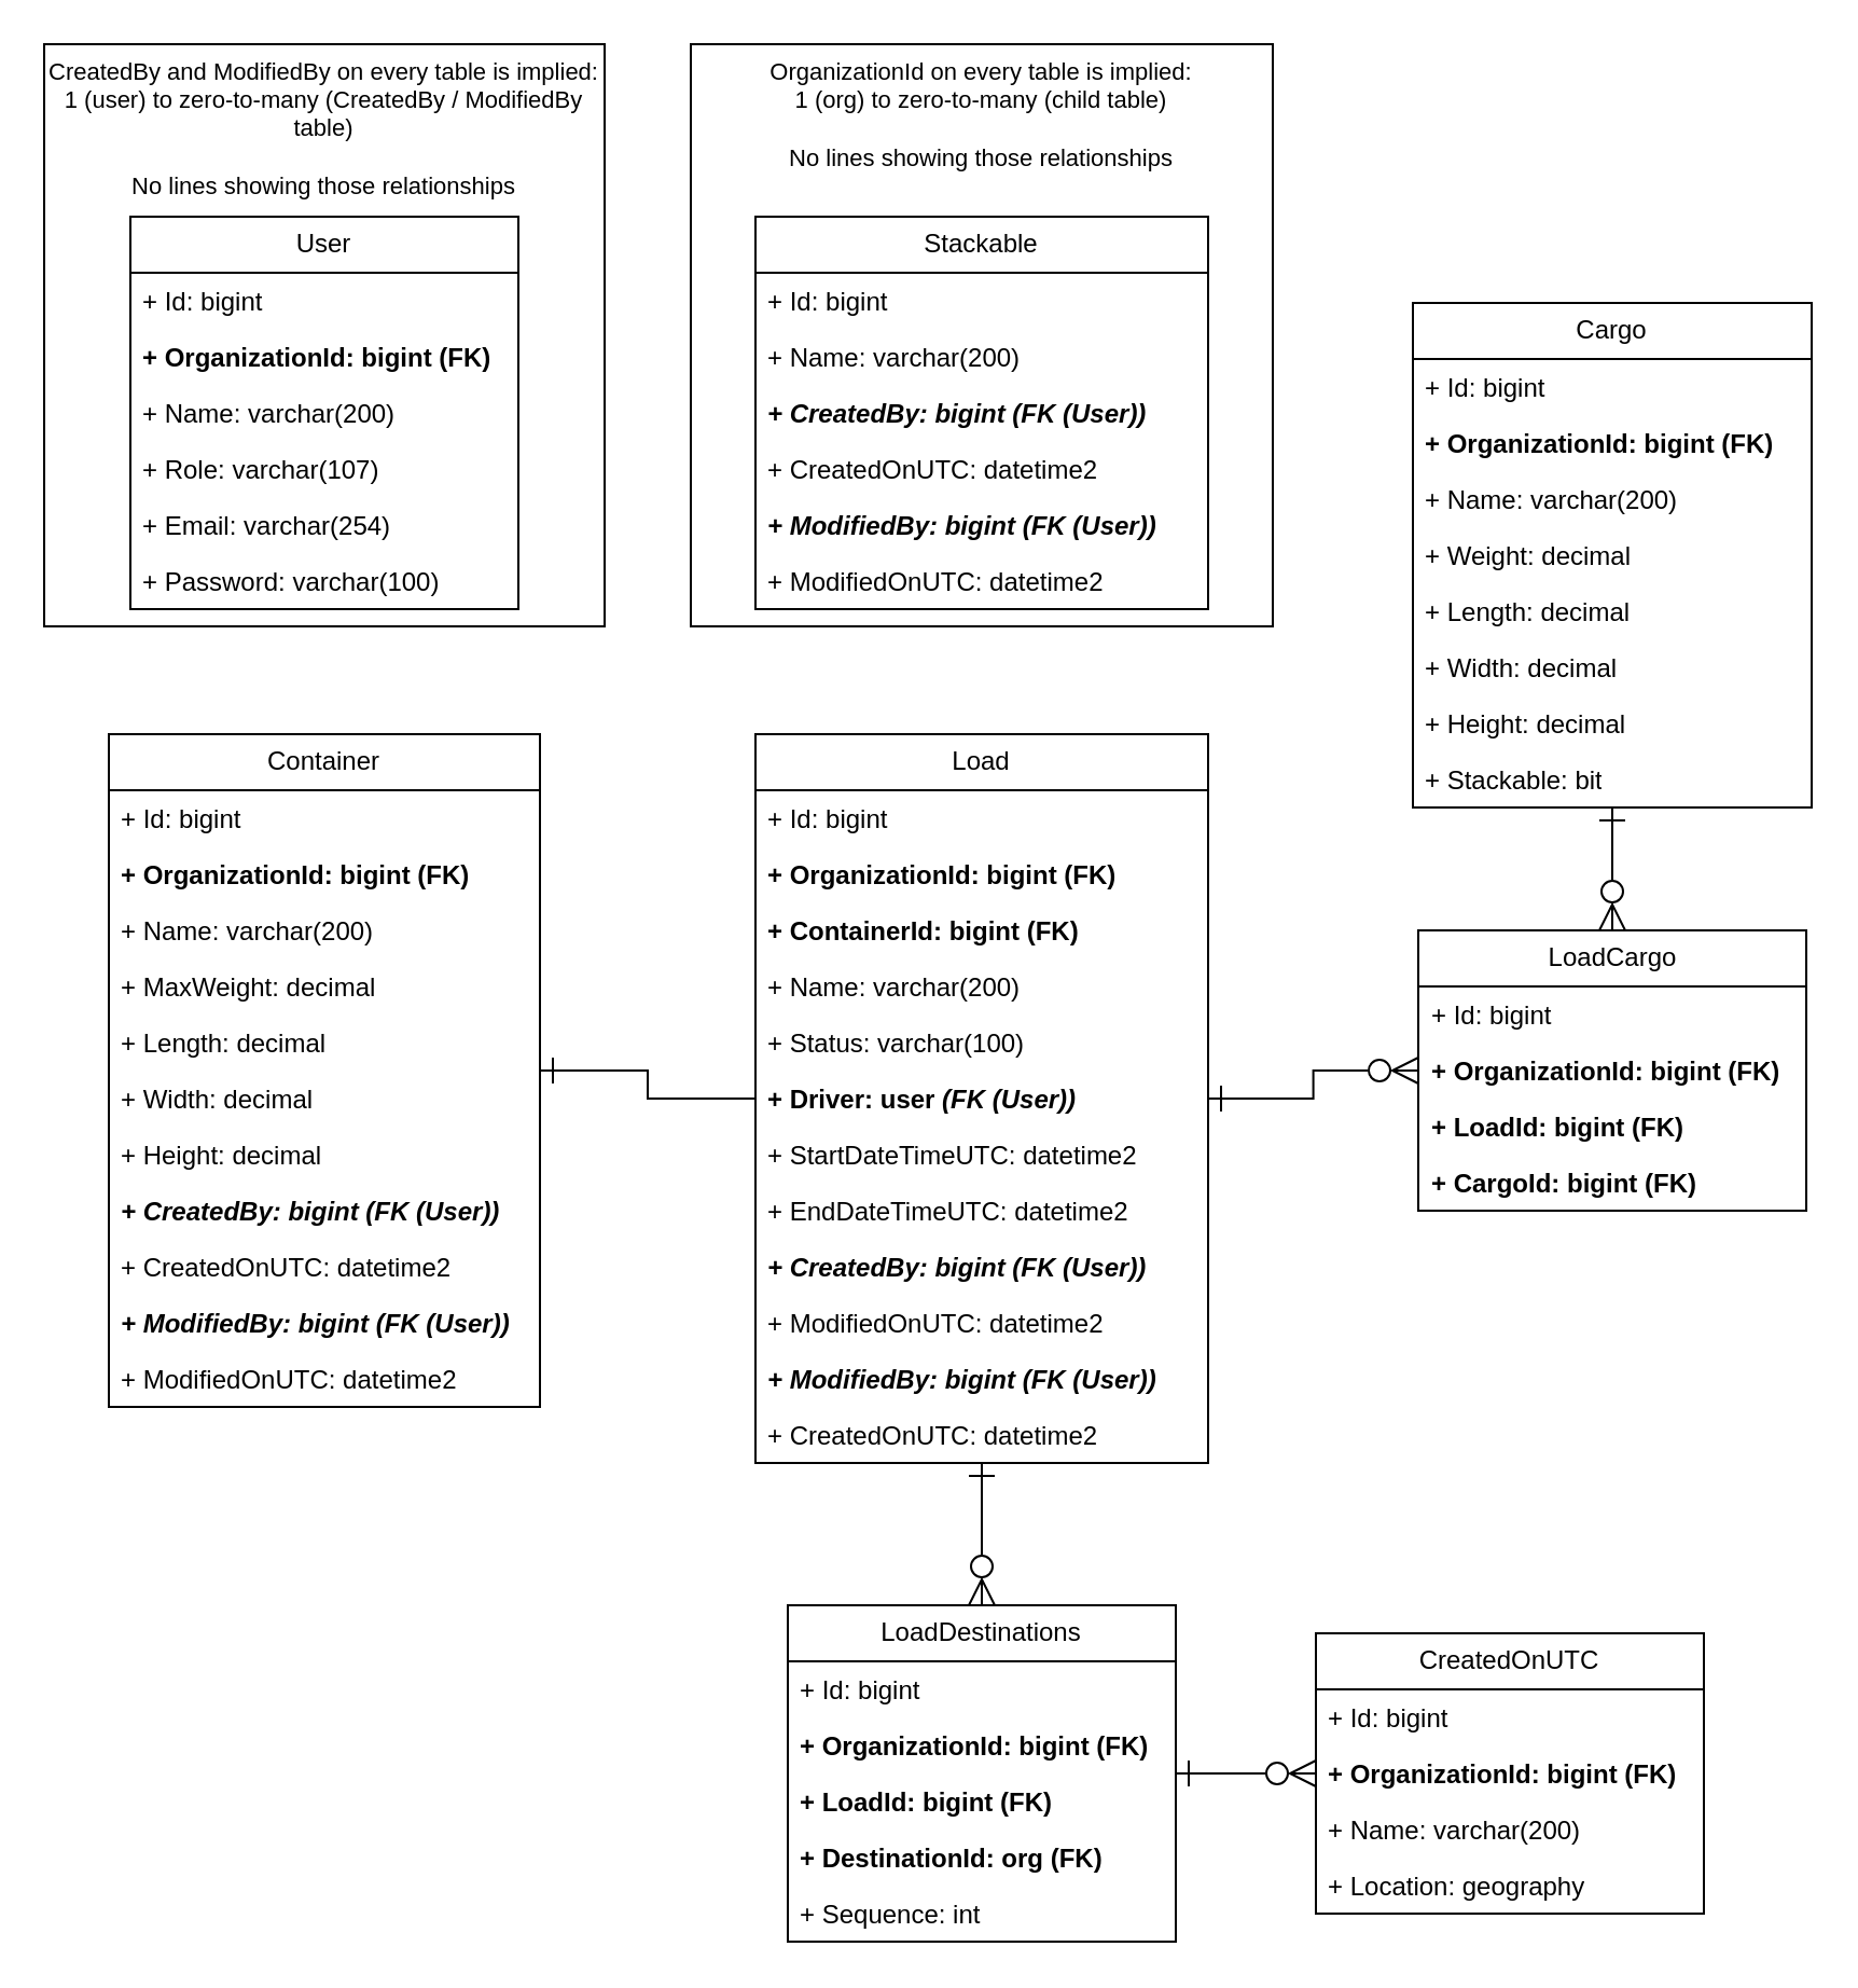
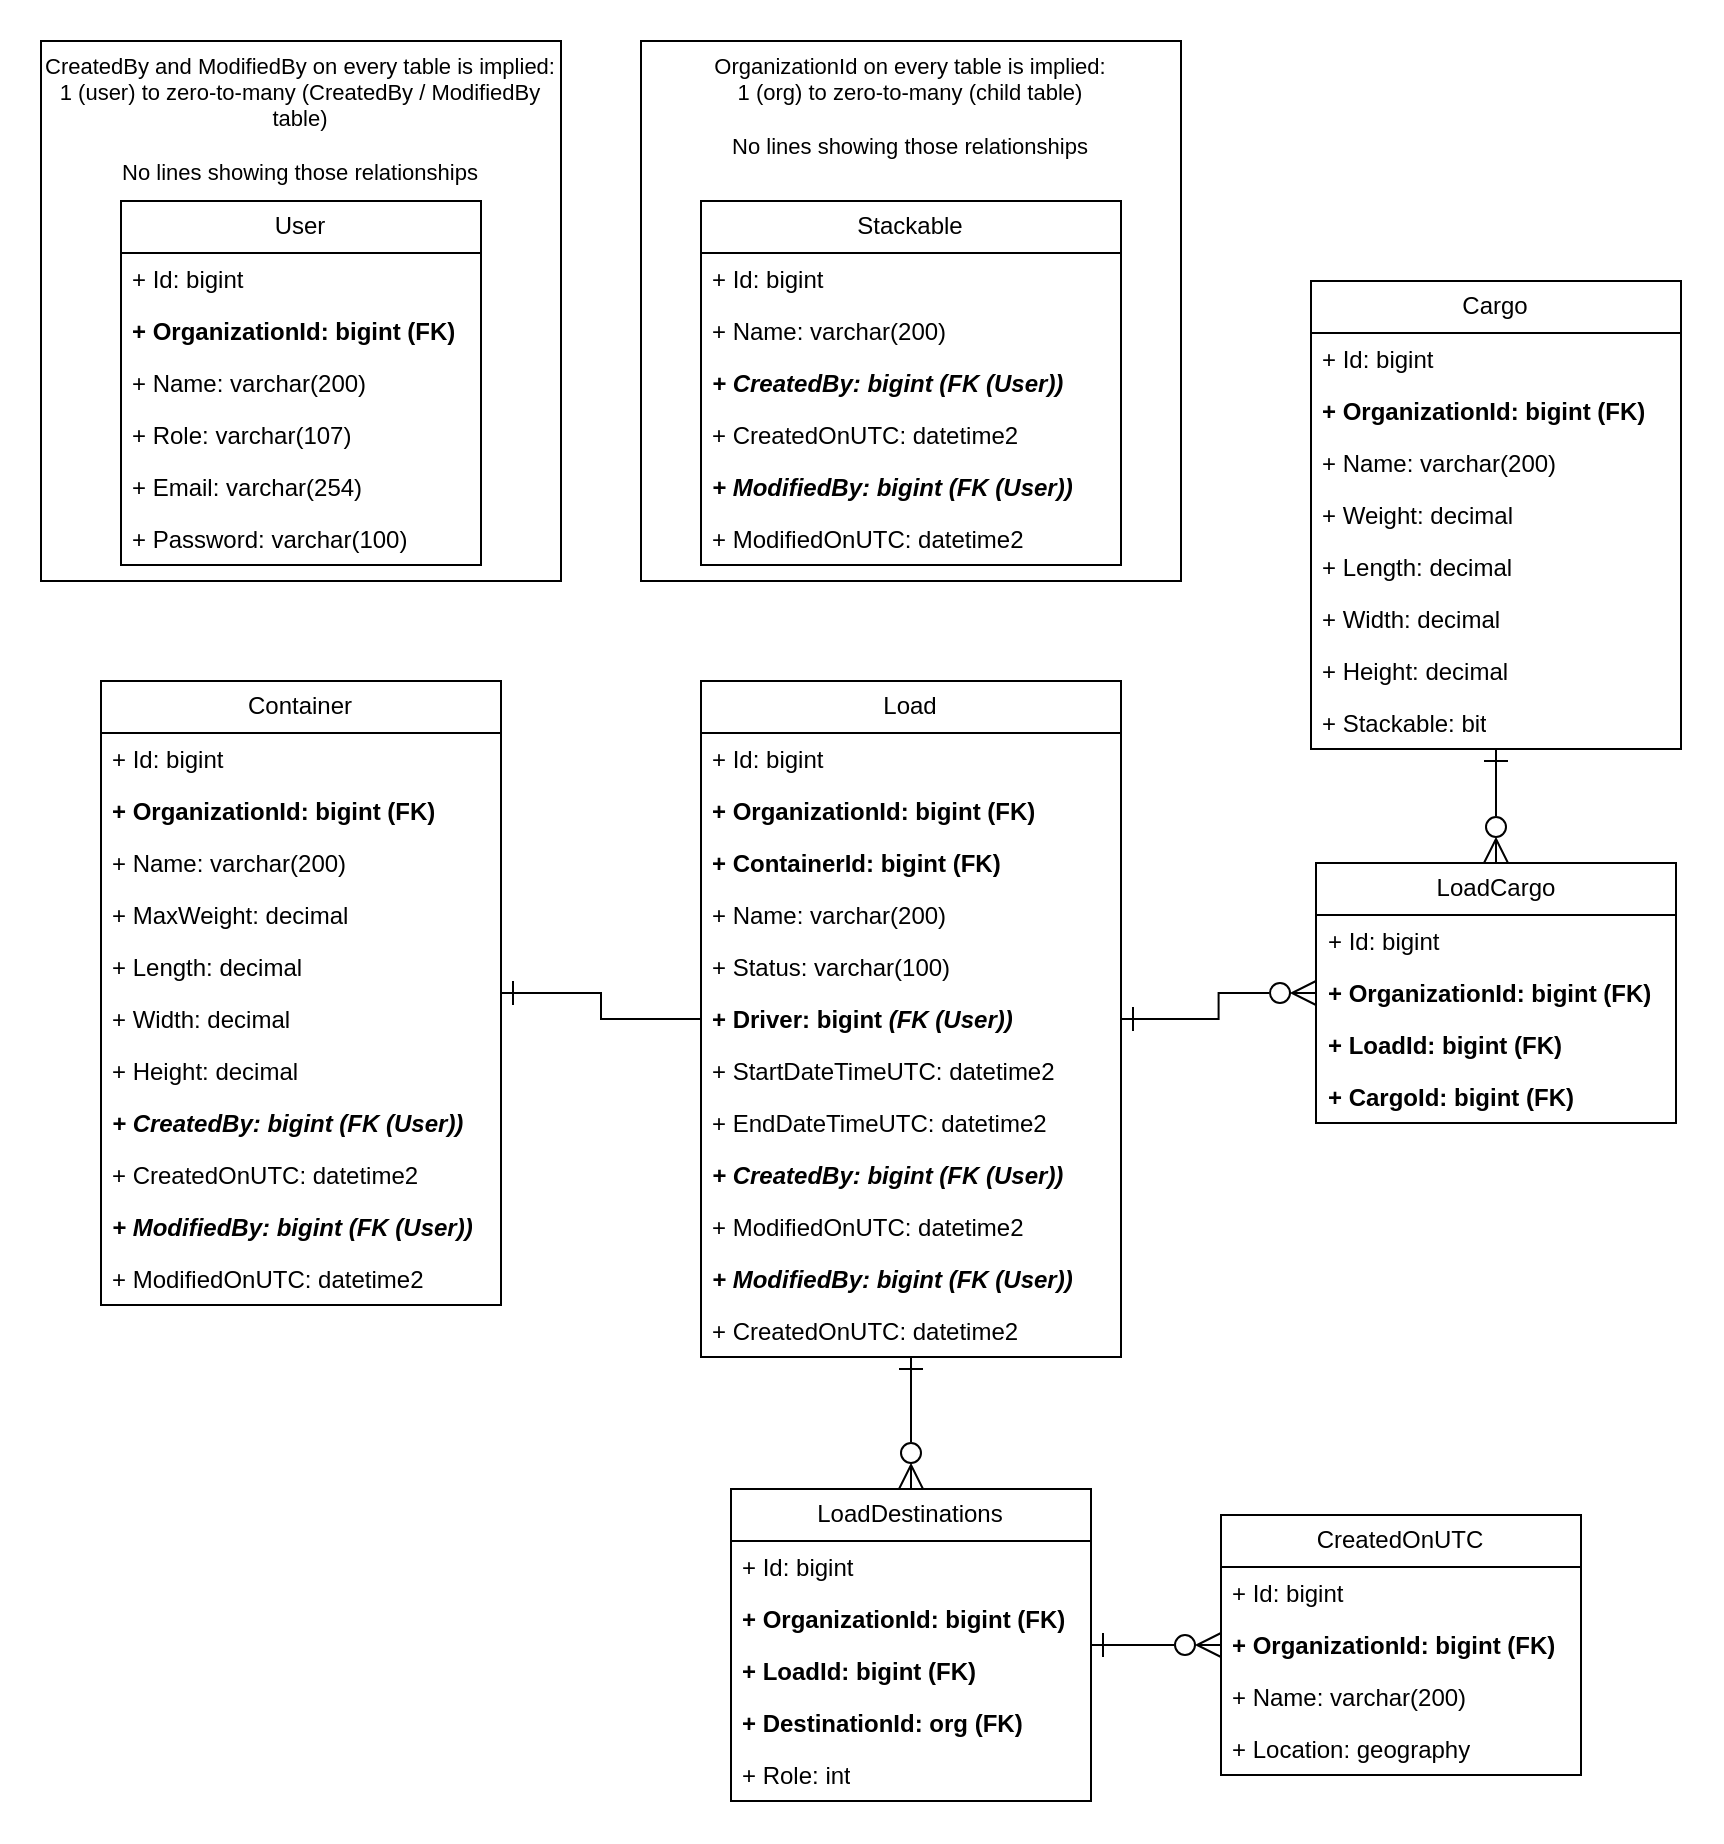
- <mxCell id="38" value="+ Driver: user&amp;nbsp;&lt;span style=&quot;font-style: italic;&quot;&gt;(FK (User))&lt;/span&gt;" style="text;strokeColor=none;fillColor=none;align=left;verticalAlign=top;spacingLeft=4;spacingRight=4;overflow=hidden;rotatable=0;points=[[0,0.5],[1,0.5]];portConstraint=eastwest;whiteSpace=wrap;html=1;fontStyle=1" parent="32" vertex="1"><mxGeometry y="156" width="210" height="26" as="geometry" /></mxCell>
+ <mxCell id="38" value="+ Driver: bigint&amp;nbsp;&lt;span style=&quot;font-style: italic;&quot;&gt;(FK (User))&lt;/span&gt;" style="text;strokeColor=none;fillColor=none;align=left;verticalAlign=top;spacingLeft=4;spacingRight=4;overflow=hidden;rotatable=0;points=[[0,0.5],[1,0.5]];portConstraint=eastwest;whiteSpace=wrap;html=1;fontStyle=1" parent="32" vertex="1"><mxGeometry y="156" width="210" height="26" as="geometry" /></mxCell>
- <mxCell id="56" value="+ Sequence: int" style="text;strokeColor=none;fillColor=none;align=left;verticalAlign=top;spacingLeft=4;spacingRight=4;overflow=hidden;rotatable=0;points=[[0,0.5],[1,0.5]];portConstraint=eastwest;whiteSpace=wrap;html=1;" parent="51" vertex="1"><mxGeometry y="130" width="180" height="26" as="geometry" /></mxCell>
+ <mxCell id="56" value="+ Role: int" style="text;strokeColor=none;fillColor=none;align=left;verticalAlign=top;spacingLeft=4;spacingRight=4;overflow=hidden;rotatable=0;points=[[0,0.5],[1,0.5]];portConstraint=eastwest;whiteSpace=wrap;html=1;" parent="51" vertex="1"><mxGeometry y="130" width="180" height="26" as="geometry" /></mxCell>
